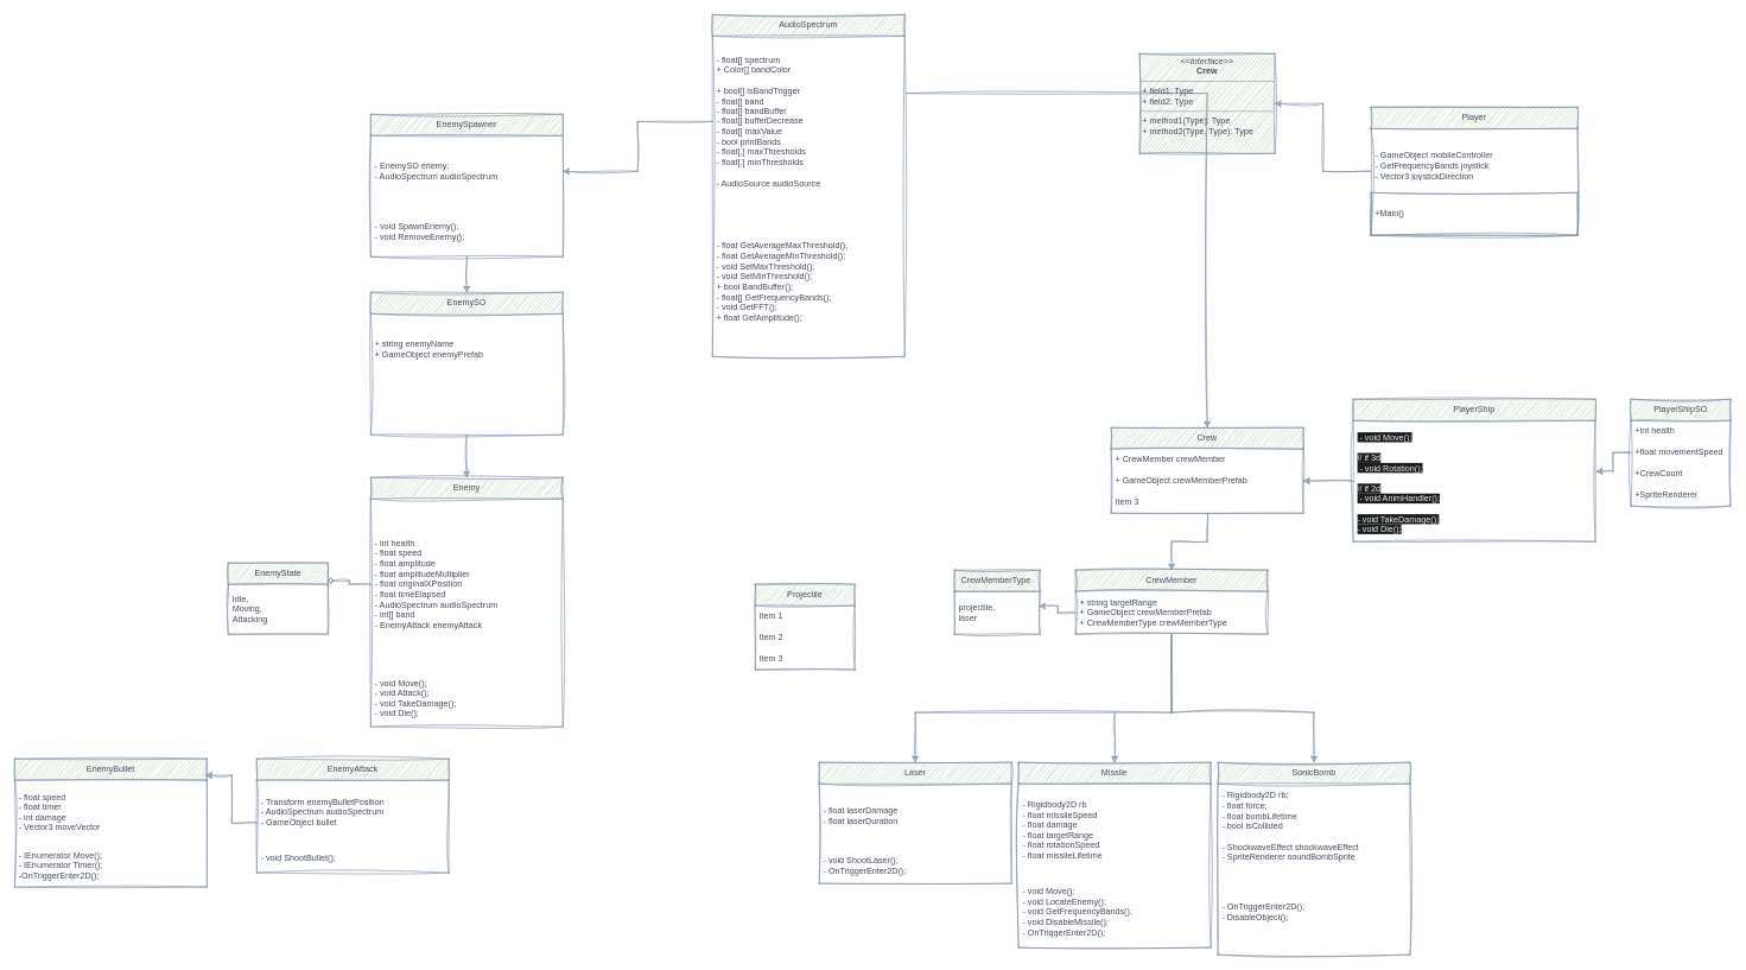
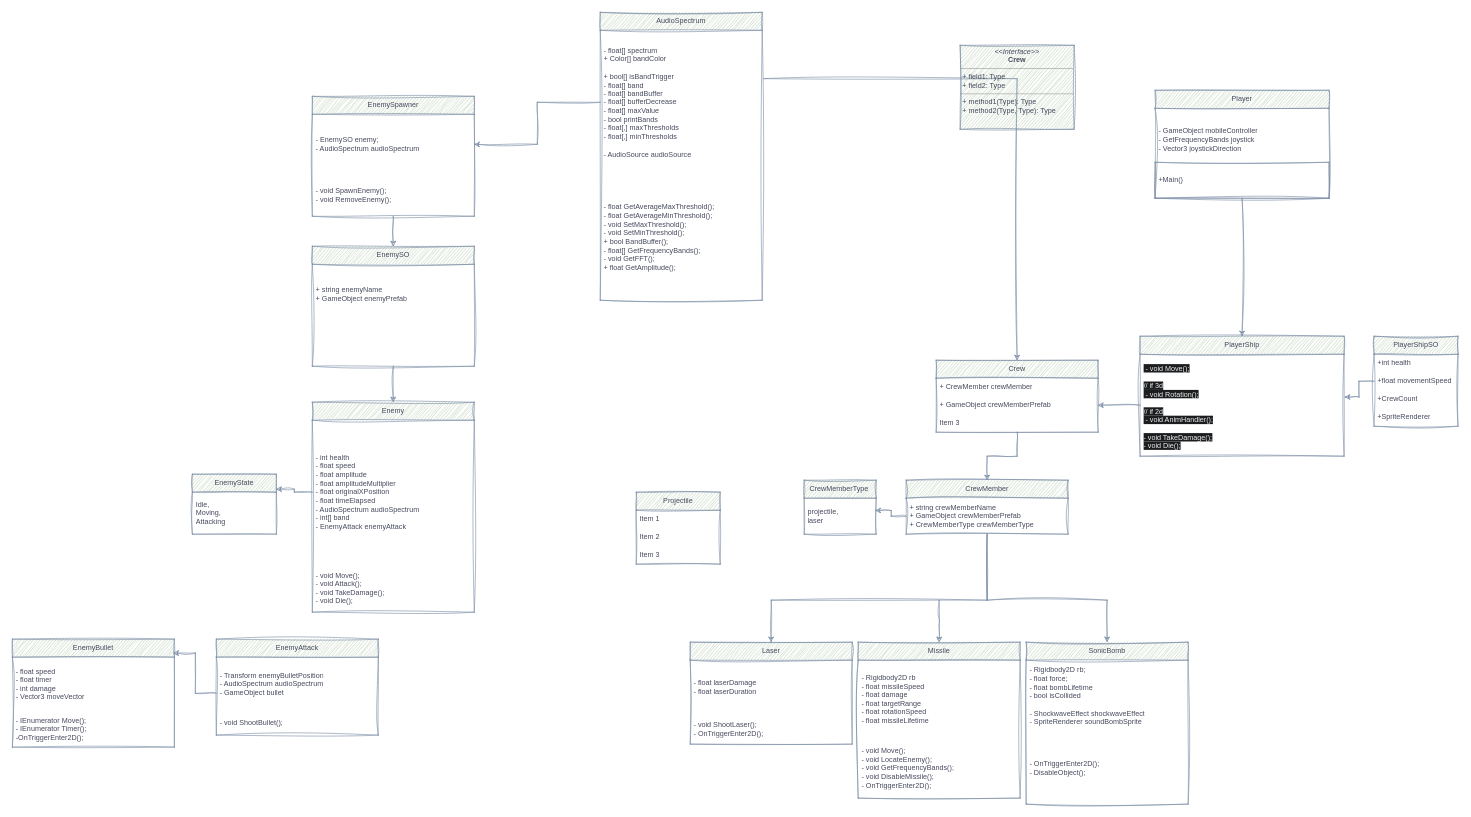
- <mxCell id="9" style="edgeStyle=orthogonalEdgeStyle;rounded=0;orthogonalLoop=1;jettySize=auto;html=1;labelBackgroundColor=none;fontColor=default;sketch=1;curveFitting=1;jiggle=2;strokeColor=#788AA3;" edge="1" parent="1" source="10" target="65"><mxGeometry relative="1" as="geometry" /></mxCell>
+ <mxCell id="9" style="edgeStyle=orthogonalEdgeStyle;rounded=0;orthogonalLoop=1;jettySize=auto;html=1;entryX=0.5;entryY=0;entryDx=0;entryDy=0;labelBackgroundColor=none;fontColor=default;sketch=1;curveFitting=1;jiggle=2;strokeColor=#788AA3;" edge="1" parent="1" source="10" target="58"><mxGeometry relative="1" as="geometry" /></mxCell>
- <mxCell id="37" style="edgeStyle=orthogonalEdgeStyle;rounded=0;orthogonalLoop=1;jettySize=auto;html=1;entryX=1;entryY=0.25;entryDx=0;entryDy=0;labelBackgroundColor=none;fontColor=default;sketch=1;curveFitting=1;jiggle=2;strokeColor=#788AA3;endArrow=diamond;" edge="1" parent="1" source="7" target="35"><mxGeometry relative="1" as="geometry" /></mxCell>
+ <mxCell id="37" style="edgeStyle=orthogonalEdgeStyle;rounded=0;orthogonalLoop=1;jettySize=auto;html=1;entryX=1;entryY=0.25;entryDx=0;entryDy=0;labelBackgroundColor=none;fontColor=default;sketch=1;curveFitting=1;jiggle=2;strokeColor=#788AA3;" edge="1" parent="1" source="7" target="35"><mxGeometry relative="1" as="geometry" /></mxCell>
- <mxCell id="21" value="+ string targetRange&lt;br&gt;+ GameObject crewMemberPrefab&lt;br&gt;+ CrewMemberType crewMemberType" style="text;strokeColor=none;fillColor=none;align=left;verticalAlign=middle;spacingLeft=4;spacingRight=4;overflow=hidden;points=[[0,0.5],[1,0.5]];portConstraint=eastwest;rotatable=0;whiteSpace=wrap;html=1;labelBackgroundColor=none;rounded=0;sketch=1;curveFitting=1;jiggle=2;fontColor=#46495D;" vertex="1" parent="20"><mxGeometry y="30" width="270" height="60" as="geometry" /></mxCell>
+ <mxCell id="21" value="+ string crewMemberName&lt;br&gt;+ GameObject crewMemberPrefab&lt;br&gt;+ CrewMemberType crewMemberType" style="text;strokeColor=none;fillColor=none;align=left;verticalAlign=middle;spacingLeft=4;spacingRight=4;overflow=hidden;points=[[0,0.5],[1,0.5]];portConstraint=eastwest;rotatable=0;whiteSpace=wrap;html=1;labelBackgroundColor=none;rounded=0;sketch=1;curveFitting=1;jiggle=2;fontColor=#46495D;" vertex="1" parent="20"><mxGeometry y="30" width="270" height="60" as="geometry" /></mxCell>
